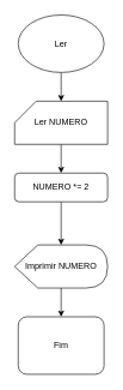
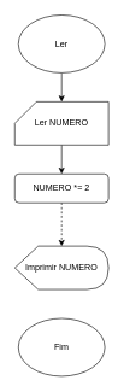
- <mxCell id="6" value="" style="edgeStyle=orthogonalEdgeStyle;rounded=0;orthogonalLoop=1;jettySize=auto;html=1;" edge="1" parent="1" source="7" target="9"><mxGeometry relative="1" as="geometry" /></mxCell>
+ <mxCell id="6" value="" style="edgeStyle=orthogonalEdgeStyle;rounded=0;orthogonalLoop=1;jettySize=auto;html=1;dashed=1;" edge="1" parent="1" source="7" target="9"><mxGeometry relative="1" as="geometry" /></mxCell>
- <mxCell id="8" value="" style="edgeStyle=orthogonalEdgeStyle;rounded=0;orthogonalLoop=1;jettySize=auto;html=1;" edge="1" parent="1" source="9" target="10"><mxGeometry relative="1" as="geometry" /></mxCell>
- <mxCell id="10" value="Fim" style="whiteSpace=wrap;html=1;rounded=1;" vertex="1" parent="1"><mxGeometry x="25" y="440" width="120" height="80" as="geometry" /></mxCell>
+ <mxCell id="10" value="Fim" style="ellipse;whiteSpace=wrap;html=1;" vertex="1" parent="1"><mxGeometry x="25" y="440" width="120" height="80" as="geometry" /></mxCell>
